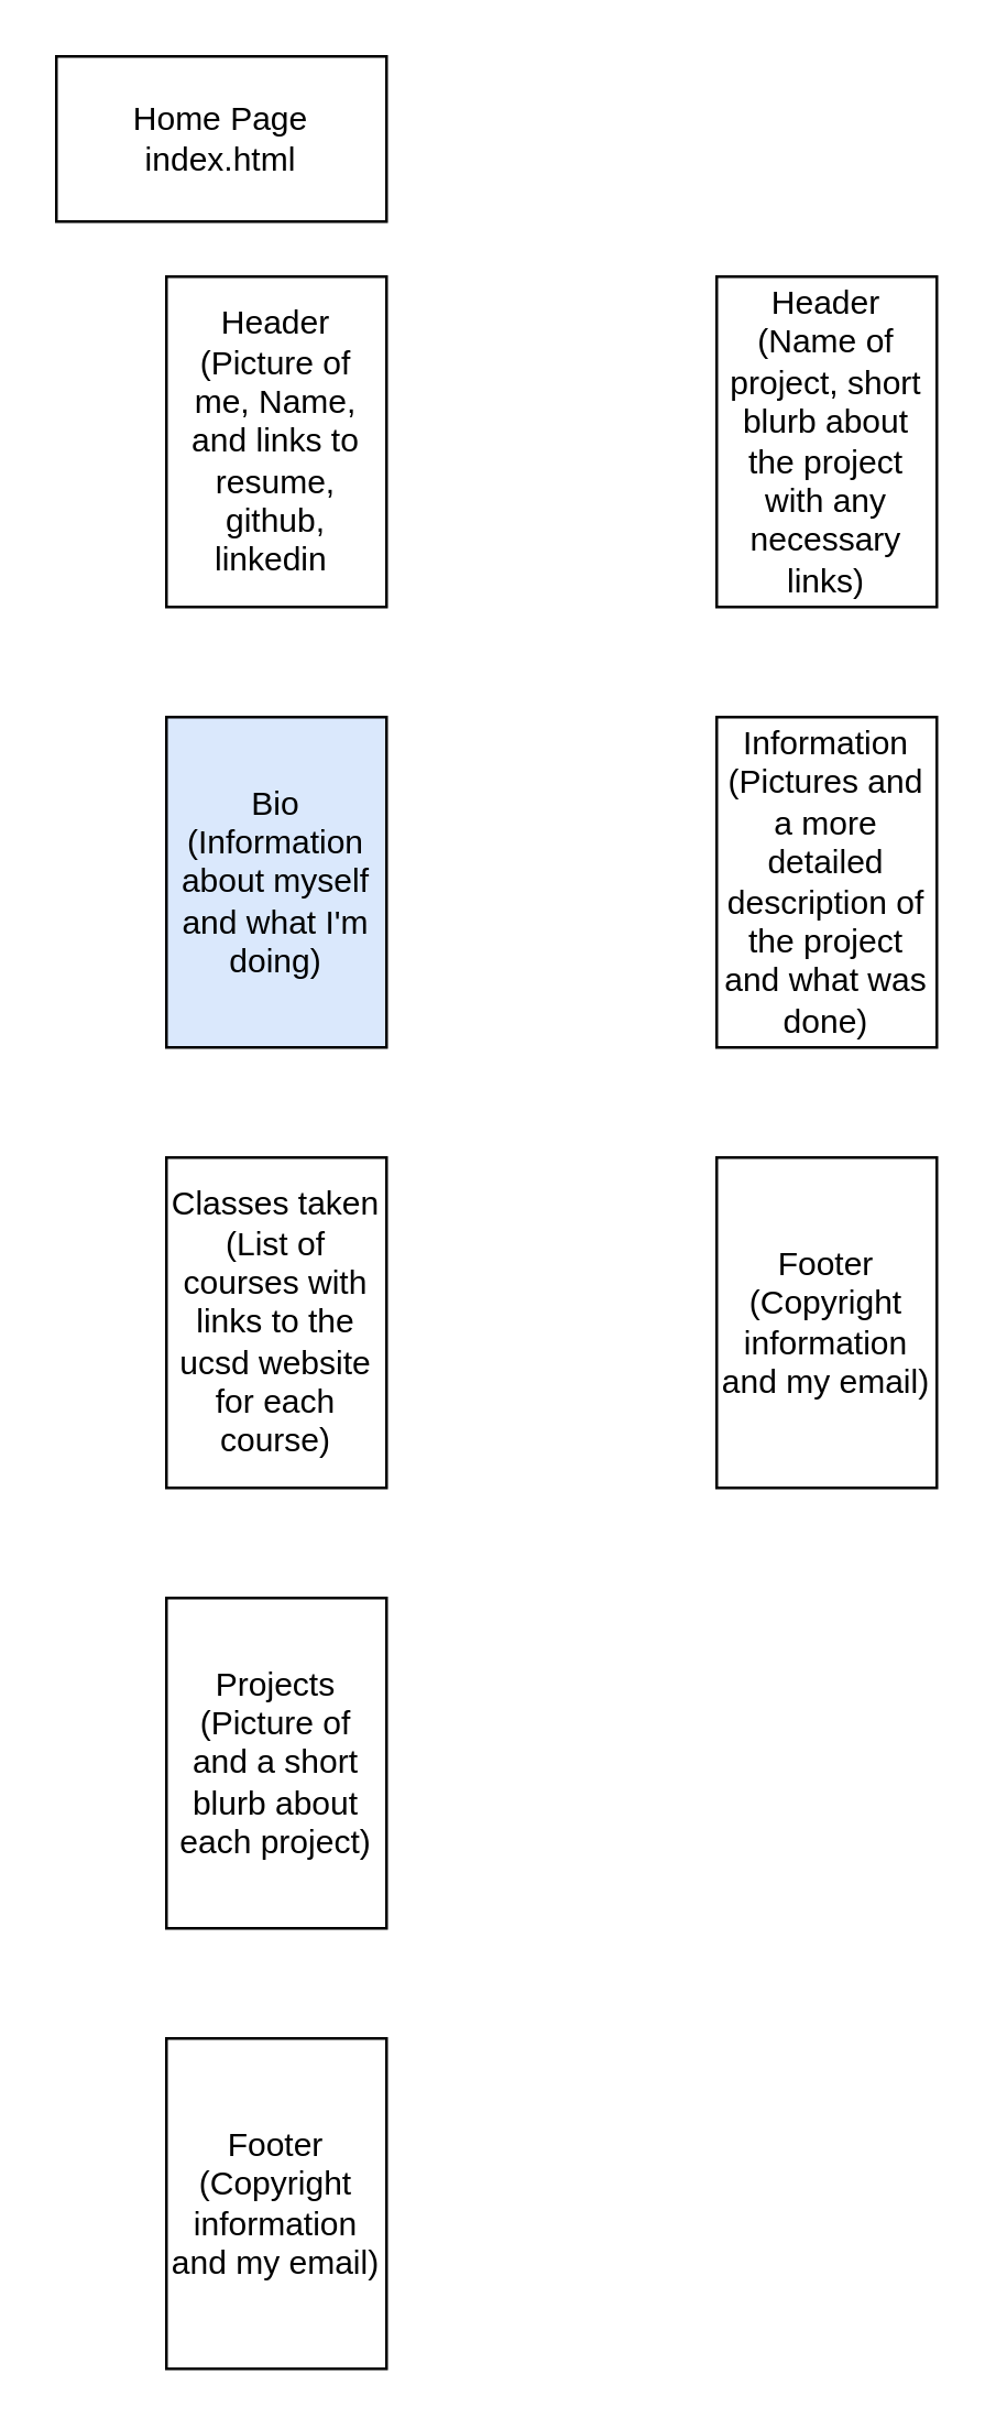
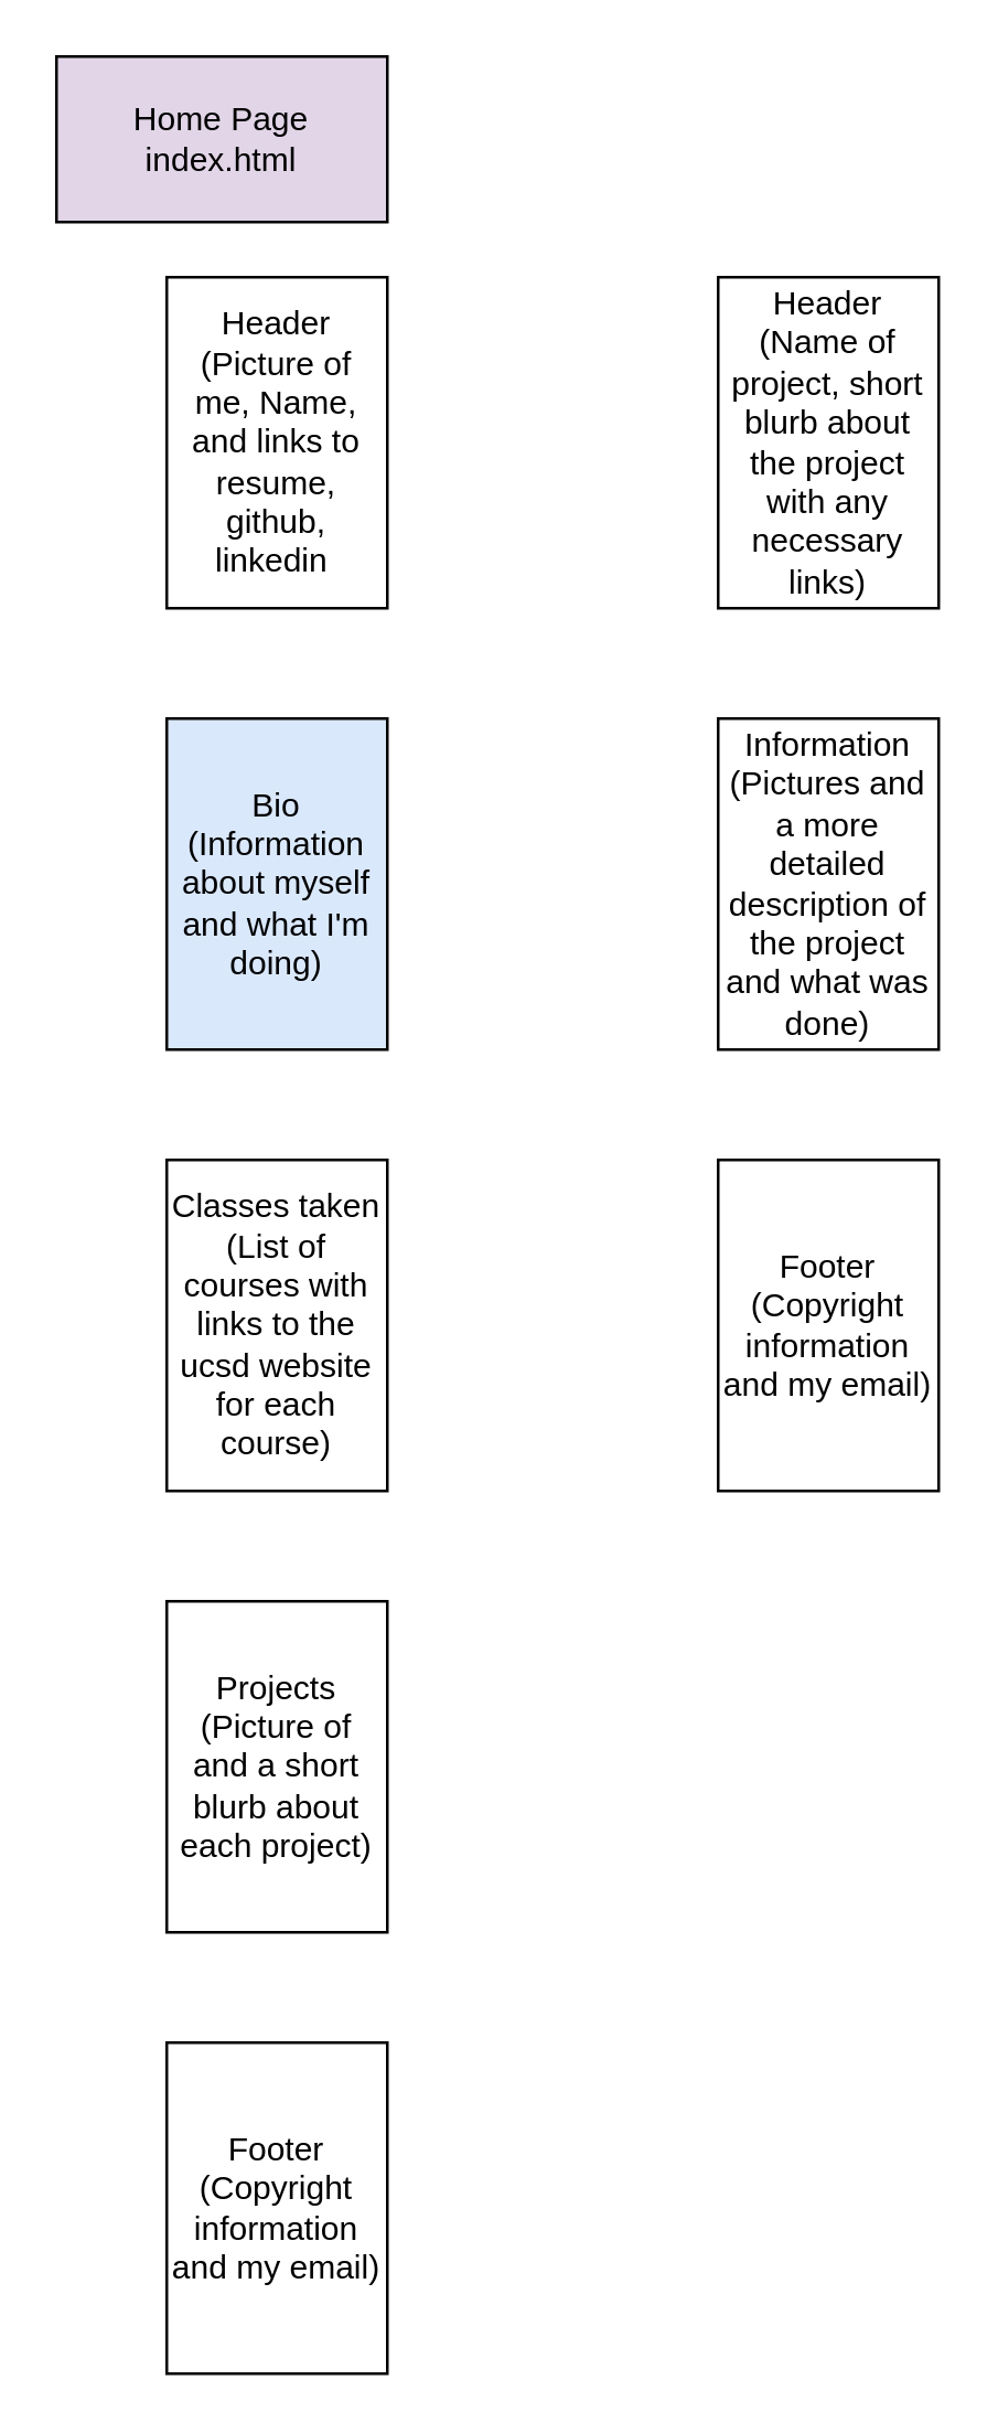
- <mxCell id="2" value="Home Page&lt;br&gt;index.html&lt;br&gt;" style="rounded=0;whiteSpace=wrap;html=1;" parent="1" vertex="1"><mxGeometry x="20" y="20" width="120" height="60" as="geometry" /></mxCell>
+ <mxCell id="2" value="Home Page&lt;br&gt;index.html&lt;br&gt;" style="rounded=0;whiteSpace=wrap;html=1;fillColor=#e1d5e7;" parent="1" vertex="1"><mxGeometry x="20" y="20" width="120" height="60" as="geometry" /></mxCell>
